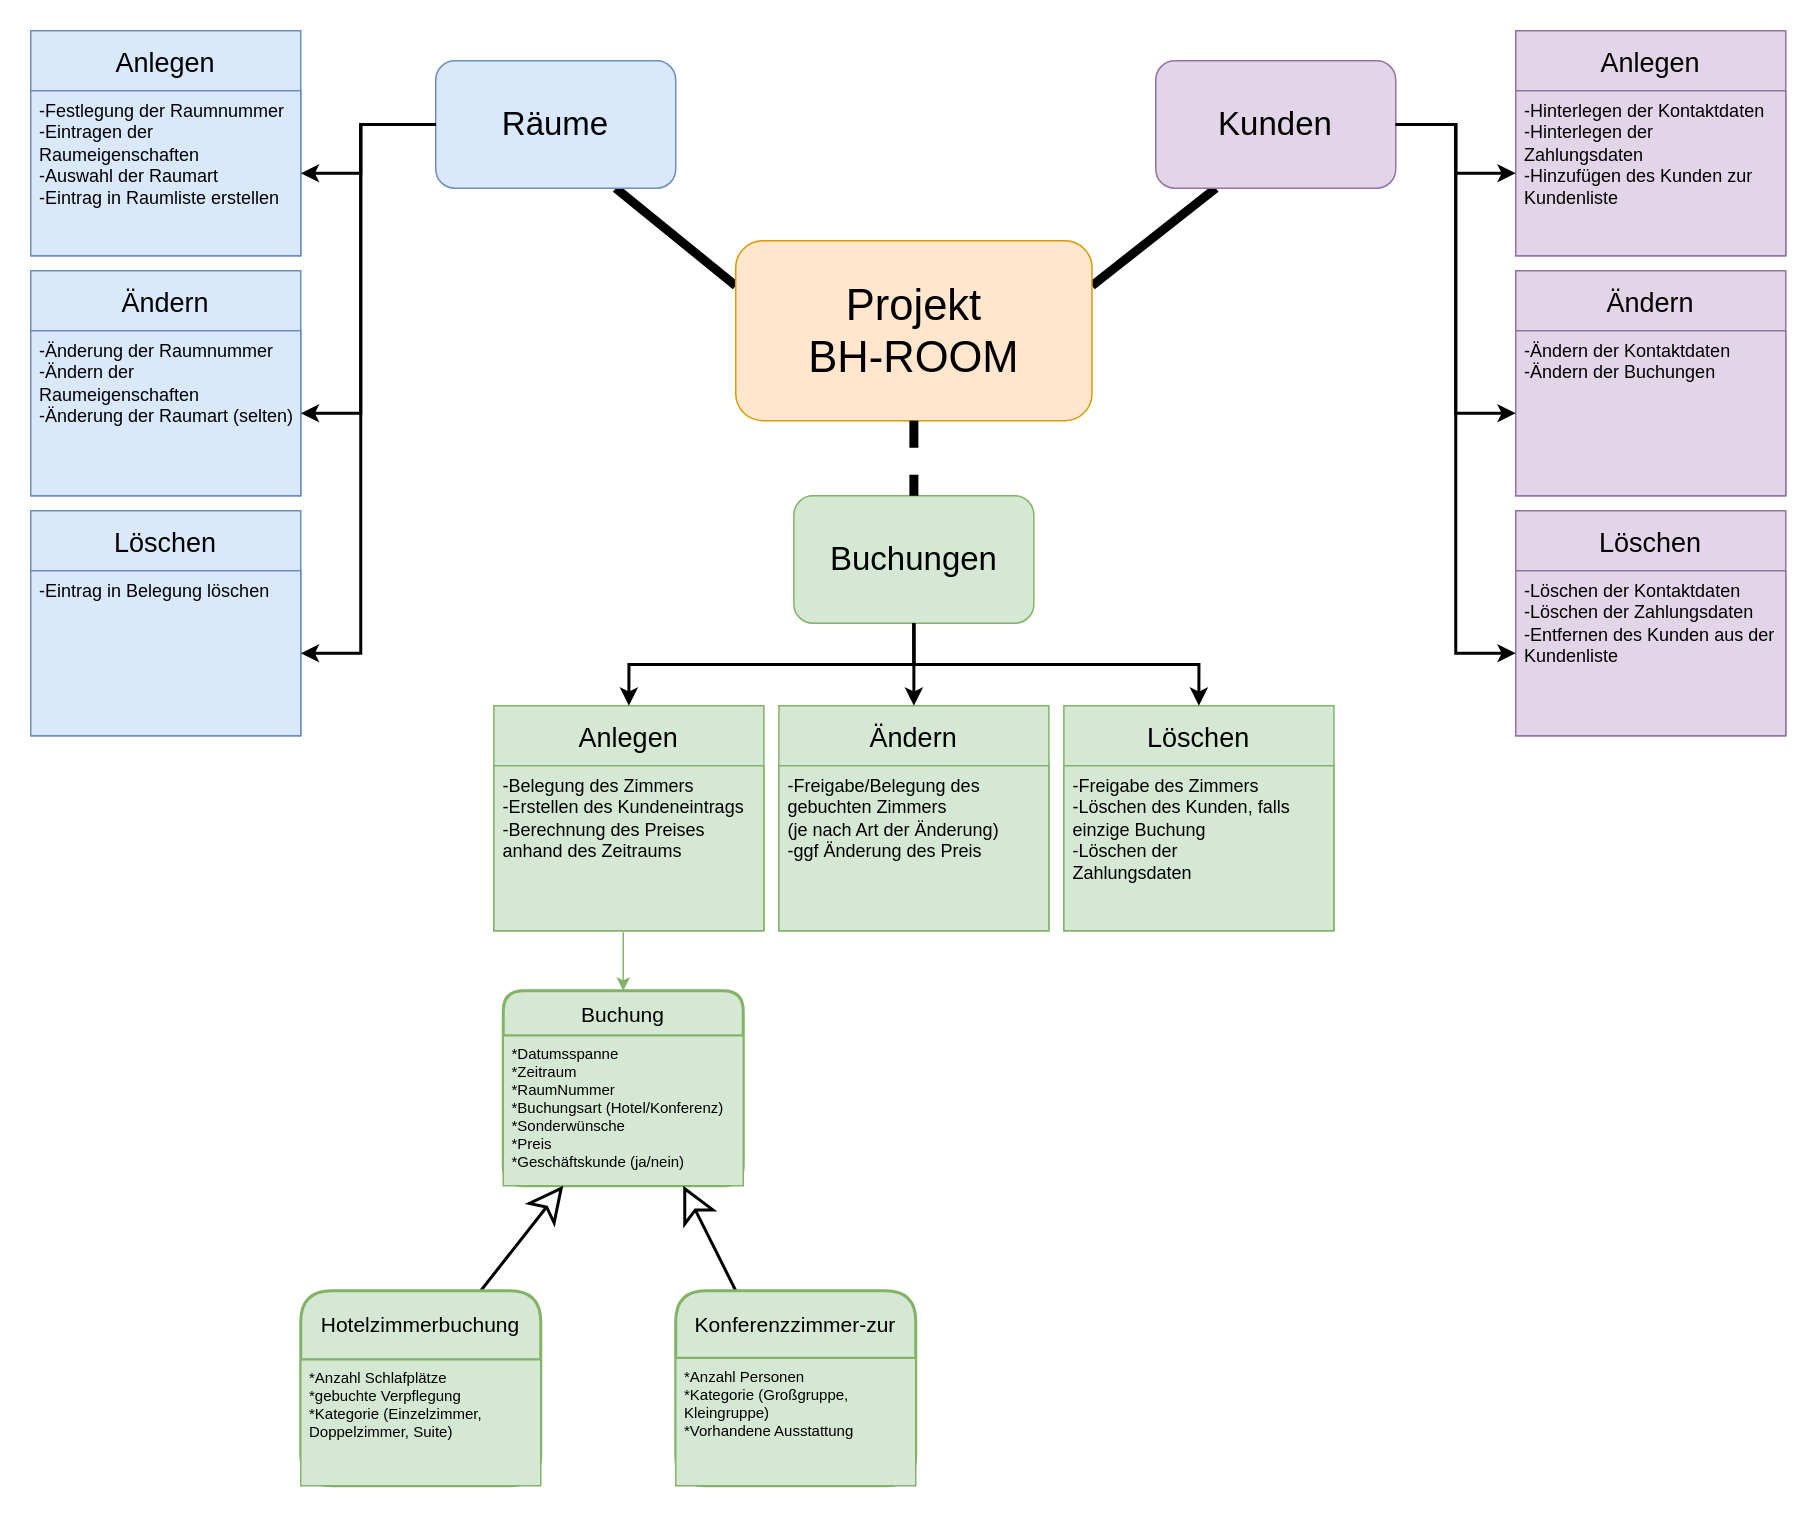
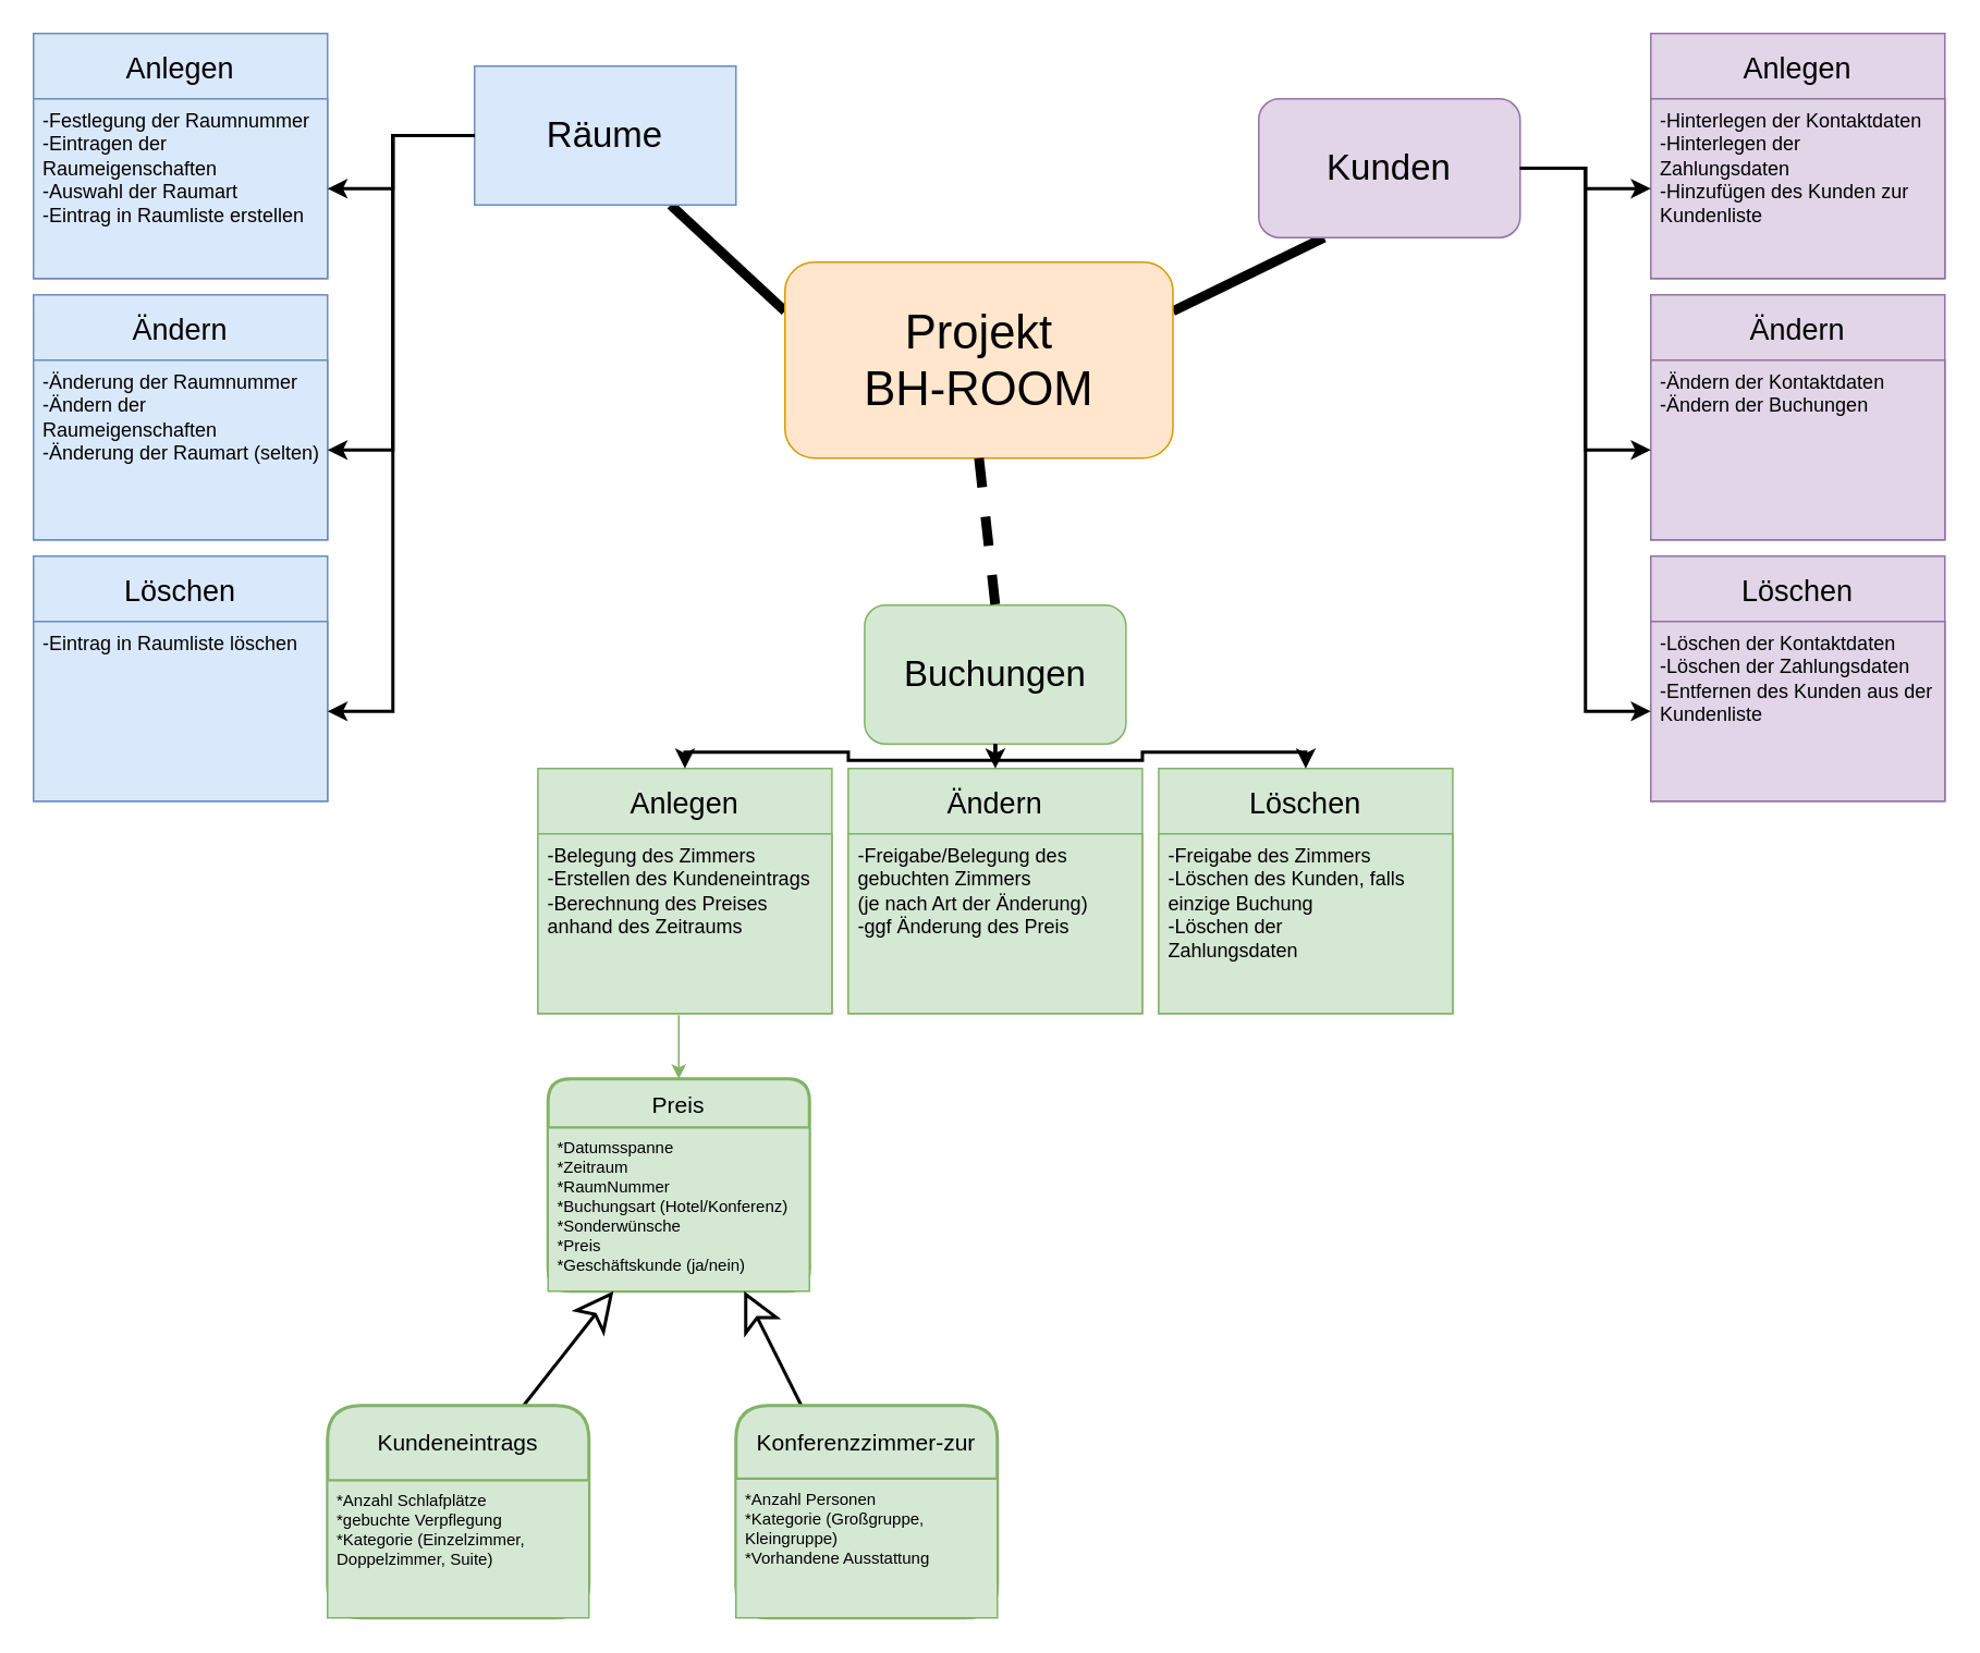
- <mxCell id="14" value="Räume" style="whiteSpace=wrap;html=1;rounded=1;fontSize=22;fillColor=#dae8fc;strokeColor=#6c8ebf;" vertex="1" parent="1"><mxGeometry x="290" y="40" width="160" height="85" as="geometry" /></mxCell>
+ <mxCell id="14" value="Räume" style="whiteSpace=wrap;html=1;fontSize=22;fillColor=#dae8fc;strokeColor=#6c8ebf;rounded=0;" vertex="1" parent="1"><mxGeometry x="290" y="40" width="160" height="85" as="geometry" /></mxCell>
- <mxCell id="12" value="Kunden" style="whiteSpace=wrap;html=1;rounded=1;fontSize=22;fillColor=#e1d5e7;strokeColor=#9673a6;" vertex="1" parent="1"><mxGeometry x="770" y="40" width="160" height="85" as="geometry" /></mxCell>
+ <mxCell id="12" value="Kunden" style="whiteSpace=wrap;html=1;rounded=1;fontSize=22;fillColor=#e1d5e7;strokeColor=#9673a6;" vertex="1" parent="1"><mxGeometry x="770" y="60" width="160" height="85" as="geometry" /></mxCell>
- <mxCell id="15" value="&lt;font style=&quot;font-size: 29px&quot;&gt;Projekt&lt;br&gt;BH-ROOM&lt;/font&gt;" style="rounded=1;whiteSpace=wrap;html=1;fillColor=#ffe6cc;strokeColor=#d79b00;" vertex="1" parent="1"><mxGeometry x="490" y="160" width="237.5" height="120" as="geometry" /></mxCell>
+ <mxCell id="15" value="&lt;font style=&quot;font-size: 29px&quot;&gt;Projekt&lt;br&gt;BH-ROOM&lt;/font&gt;" style="rounded=1;whiteSpace=wrap;html=1;fillColor=#ffe6cc;strokeColor=#d79b00;" vertex="1" parent="1"><mxGeometry x="480" y="160" width="237.5" height="120" as="geometry" /></mxCell>
- <mxCell id="13" value="&lt;font style=&quot;font-size: 22px&quot;&gt;Buchungen&lt;/font&gt;" style="whiteSpace=wrap;html=1;rounded=1;fillColor=#d5e8d4;strokeColor=#82b366;" vertex="1" parent="1"><mxGeometry x="528.75" y="330" width="160" height="85" as="geometry" /></mxCell>
+ <mxCell id="13" value="&lt;font style=&quot;font-size: 22px&quot;&gt;Buchungen&lt;/font&gt;" style="whiteSpace=wrap;html=1;rounded=1;fillColor=#d5e8d4;strokeColor=#82b366;" vertex="1" parent="1"><mxGeometry x="528.75" y="370" width="160" height="85" as="geometry" /></mxCell>
- <mxCell id="41" value="-Eintrag in Belegung löschen&#10;" style="text;strokeColor=#6c8ebf;fillColor=#dae8fc;spacingLeft=4;spacingRight=4;overflow=hidden;rotatable=0;points=[[0,0.5],[1,0.5]];portConstraint=eastwest;fontSize=12;whiteSpace=wrap;rounded=0;" vertex="1" parent="40"><mxGeometry y="40" width="180" height="110" as="geometry" /></mxCell>
+ <mxCell id="41" value="-Eintrag in Raumliste löschen&#10;" style="text;strokeColor=#6c8ebf;fillColor=#dae8fc;spacingLeft=4;spacingRight=4;overflow=hidden;rotatable=0;points=[[0,0.5],[1,0.5]];portConstraint=eastwest;fontSize=12;whiteSpace=wrap;rounded=0;" vertex="1" parent="40"><mxGeometry y="40" width="180" height="110" as="geometry" /></mxCell>
- <mxCell id="4" value="Buchung" style="swimlane;childLayout=stackLayout;horizontal=1;startSize=30;horizontalStack=0;rounded=1;fontSize=14;fontStyle=0;strokeWidth=2;resizeParent=0;resizeLast=1;shadow=0;dashed=0;align=center;fillColor=#d5e8d4;strokeColor=#82b366;" parent="1" vertex="1"><mxGeometry x="335" y="660" width="160" height="130" as="geometry" /></mxCell>
+ <mxCell id="4" value="Preis" style="swimlane;childLayout=stackLayout;horizontal=1;startSize=30;horizontalStack=0;rounded=1;fontSize=14;fontStyle=0;strokeWidth=2;resizeParent=0;resizeLast=1;shadow=0;dashed=0;align=center;fillColor=#d5e8d4;strokeColor=#82b366;" parent="1" vertex="1"><mxGeometry x="335" y="660" width="160" height="130" as="geometry" /></mxCell>
- <mxCell id="7" value="Hotelzimmerbuchung" style="swimlane;childLayout=stackLayout;horizontal=1;startSize=46;horizontalStack=0;rounded=1;fontSize=14;fontStyle=0;strokeWidth=2;resizeParent=0;resizeLast=1;shadow=0;dashed=0;align=center;whiteSpace=wrap;fillColor=#d5e8d4;strokeColor=#82b366;" parent="1" vertex="1"><mxGeometry x="200" y="860" width="160" height="130" as="geometry" /></mxCell>
+ <mxCell id="7" value="Kundeneintrags" style="swimlane;childLayout=stackLayout;horizontal=1;startSize=46;horizontalStack=0;rounded=1;fontSize=14;fontStyle=0;strokeWidth=2;resizeParent=0;resizeLast=1;shadow=0;dashed=0;align=center;whiteSpace=wrap;fillColor=#d5e8d4;strokeColor=#82b366;" parent="1" vertex="1"><mxGeometry x="200" y="860" width="160" height="130" as="geometry" /></mxCell>
